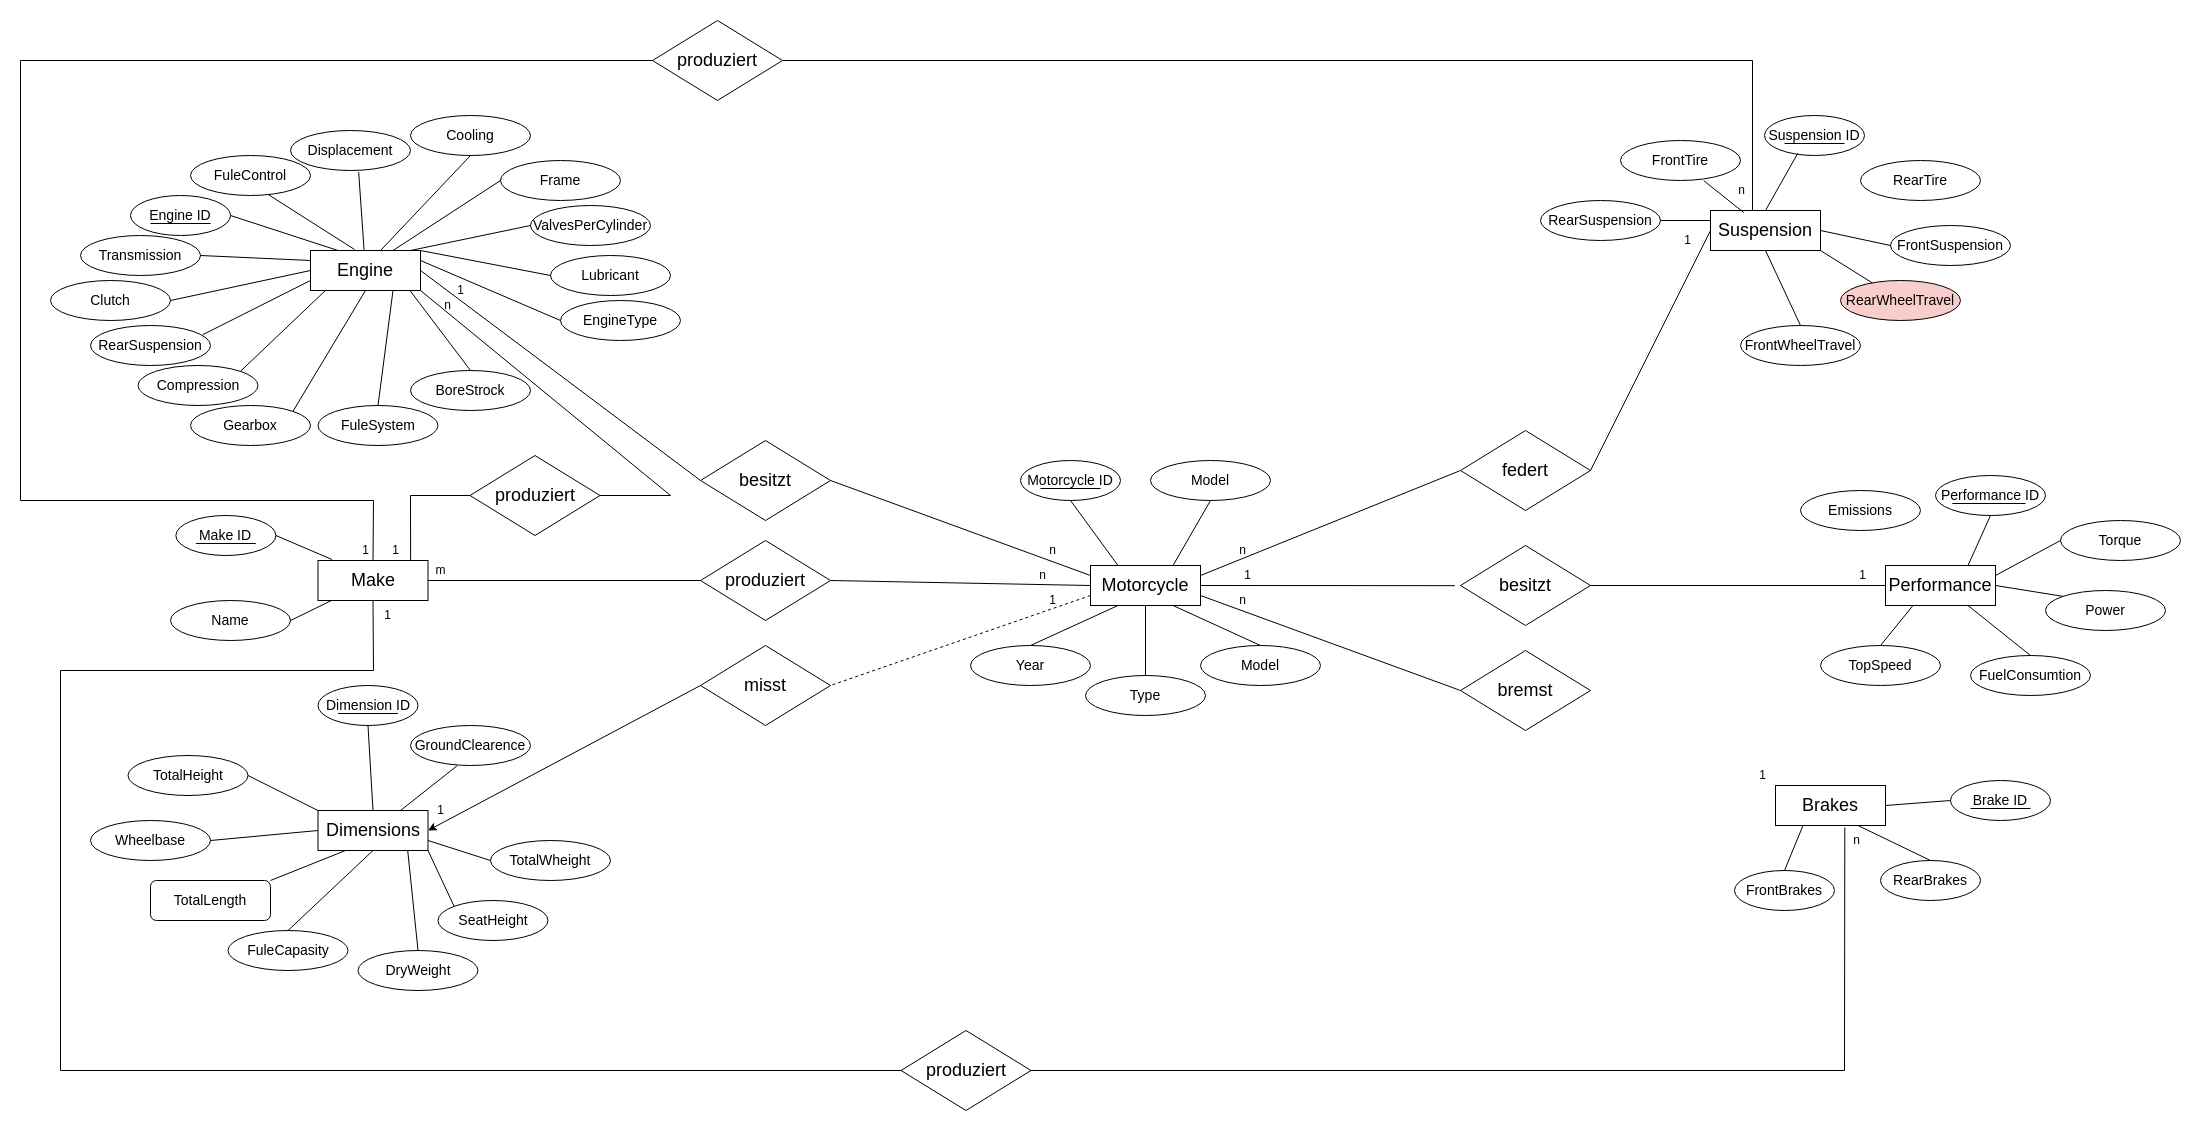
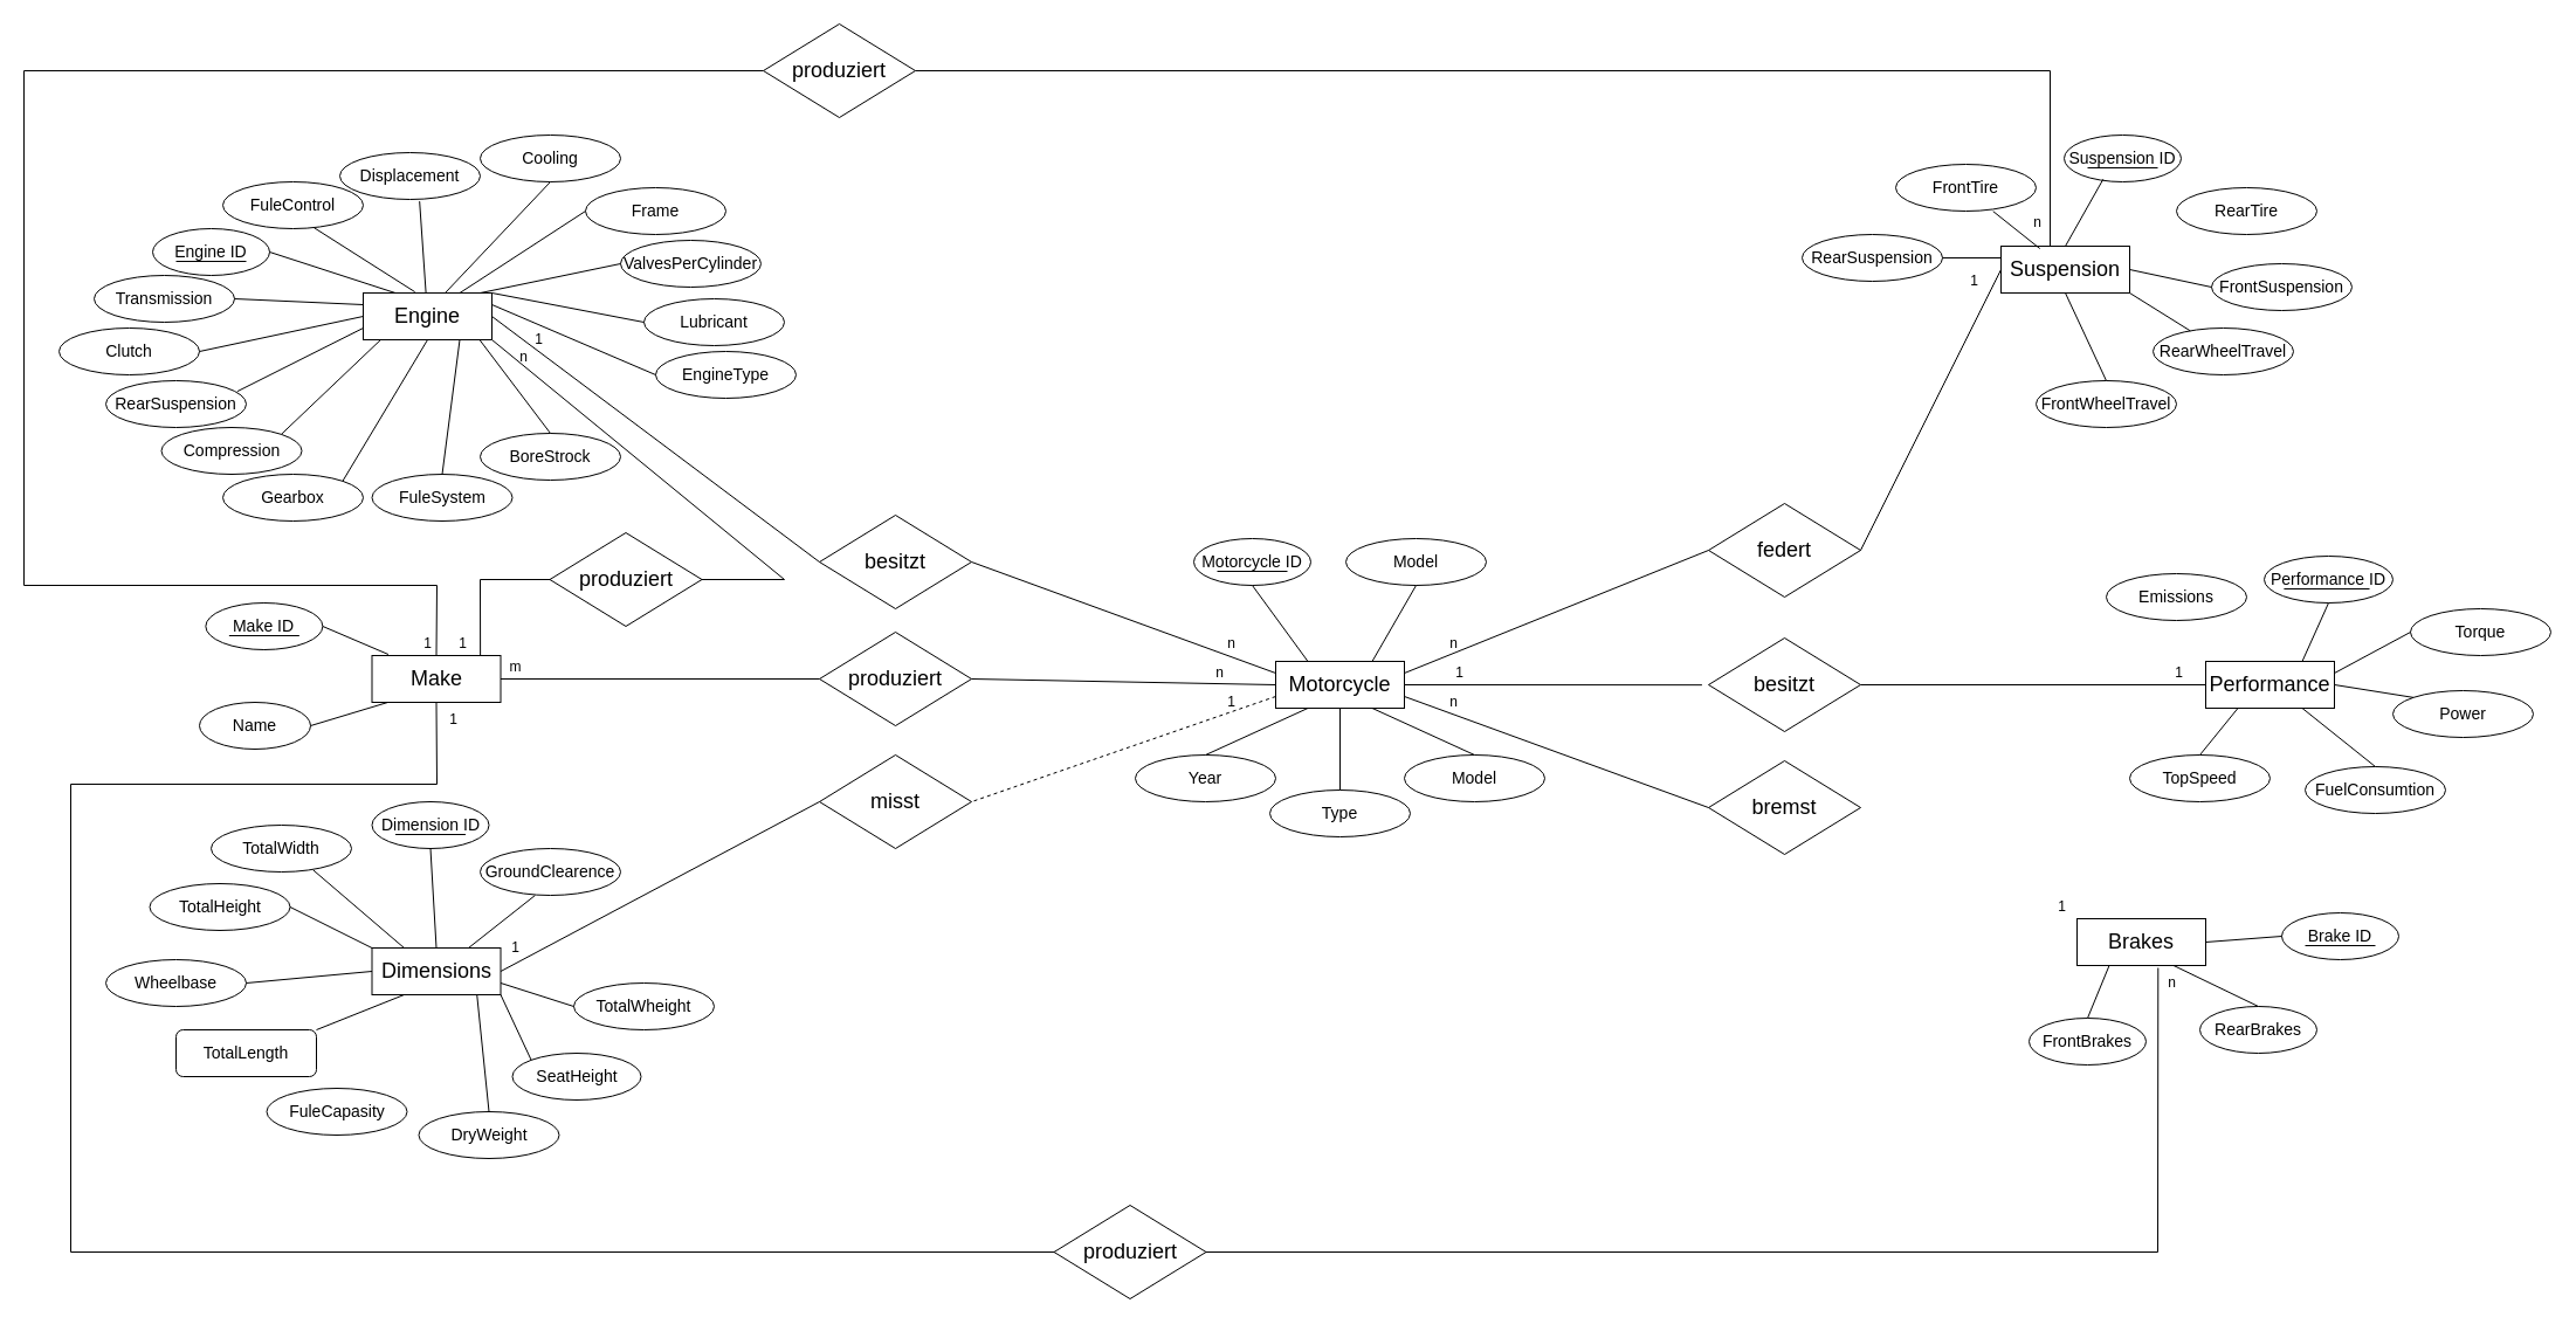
- <mxCell id="20" value="&lt;span style=&quot;font-size: 14px;&quot;&gt;RearWheelTravel&lt;/span&gt;" style="ellipse;whiteSpace=wrap;html=1;align=center;fillColor=#f8cecc;" parent="1" vertex="1"><mxGeometry x="1840" y="280" width="120" height="40" as="geometry" /></mxCell>
+ <mxCell id="20" value="&lt;span style=&quot;font-size: 14px;&quot;&gt;RearWheelTravel&lt;/span&gt;" style="ellipse;whiteSpace=wrap;html=1;align=center;" parent="1" vertex="1"><mxGeometry x="1840" y="280" width="120" height="40" as="geometry" /></mxCell>
- <mxCell id="136" value="&lt;span style=&quot;font-size: 14px;&quot;&gt;Name&lt;/span&gt;" style="ellipse;whiteSpace=wrap;html=1;align=center;" parent="1" vertex="1"><mxGeometry x="170" y="600" width="120" height="40" as="geometry" /></mxCell>
+ <mxCell id="136" value="&lt;span style=&quot;font-size: 14px;&quot;&gt;Name&lt;/span&gt;" style="ellipse;whiteSpace=wrap;html=1;align=center;" parent="1" vertex="1"><mxGeometry x="170" y="600" width="95" height="40" as="geometry" /></mxCell>
+ <mxCell id="61" value="&lt;span style=&quot;font-size: 14px;&quot;&gt;TotalWidth&lt;/span&gt;" style="ellipse;whiteSpace=wrap;html=1;align=center;" parent="1" vertex="1"><mxGeometry x="180" y="705" width="120" height="40" as="geometry" /></mxCell>
+ <mxCell id="96" value="" style="endArrow=none;html=1;rounded=0;entryX=0.727;entryY=0.96;entryDx=0;entryDy=0;exitX=0.25;exitY=0;exitDx=0;exitDy=0;entryPerimeter=0;" parent="1" source="7" target="61" edge="1"><mxGeometry width="50" height="50" relative="1" as="geometry"><mxPoint x="487" y="910" as="sourcePoint" /><mxPoint x="514" y="966" as="targetPoint" /></mxGeometry></mxCell>
- <mxCell id="86" value="" style="endArrow=classic;html=1;rounded=0;exitX=0;exitY=0.5;exitDx=0;exitDy=0;entryX=1;entryY=0.5;entryDx=0;entryDy=0;" parent="1" source="77" target="7" edge="1"><mxGeometry width="50" height="50" relative="1" as="geometry"><mxPoint x="710" y="490" as="sourcePoint" /><mxPoint x="478" y="340" as="targetPoint" /></mxGeometry></mxCell>
+ <mxCell id="86" value="" style="endArrow=none;html=1;rounded=0;exitX=0;exitY=0.5;exitDx=0;exitDy=0;entryX=1;entryY=0.5;entryDx=0;entryDy=0;" parent="1" source="77" target="7" edge="1"><mxGeometry width="50" height="50" relative="1" as="geometry"><mxPoint x="710" y="490" as="sourcePoint" /><mxPoint x="478" y="340" as="targetPoint" /></mxGeometry></mxCell>
- <mxCell id="92" value="" style="endArrow=none;html=1;rounded=0;entryX=0.5;entryY=0;entryDx=0;entryDy=0;exitX=0.5;exitY=1;exitDx=0;exitDy=0;" parent="1" source="7" target="57" edge="1"><mxGeometry width="50" height="50" relative="1" as="geometry"><mxPoint x="447" y="870" as="sourcePoint" /><mxPoint x="474" y="926" as="targetPoint" /></mxGeometry></mxCell>
